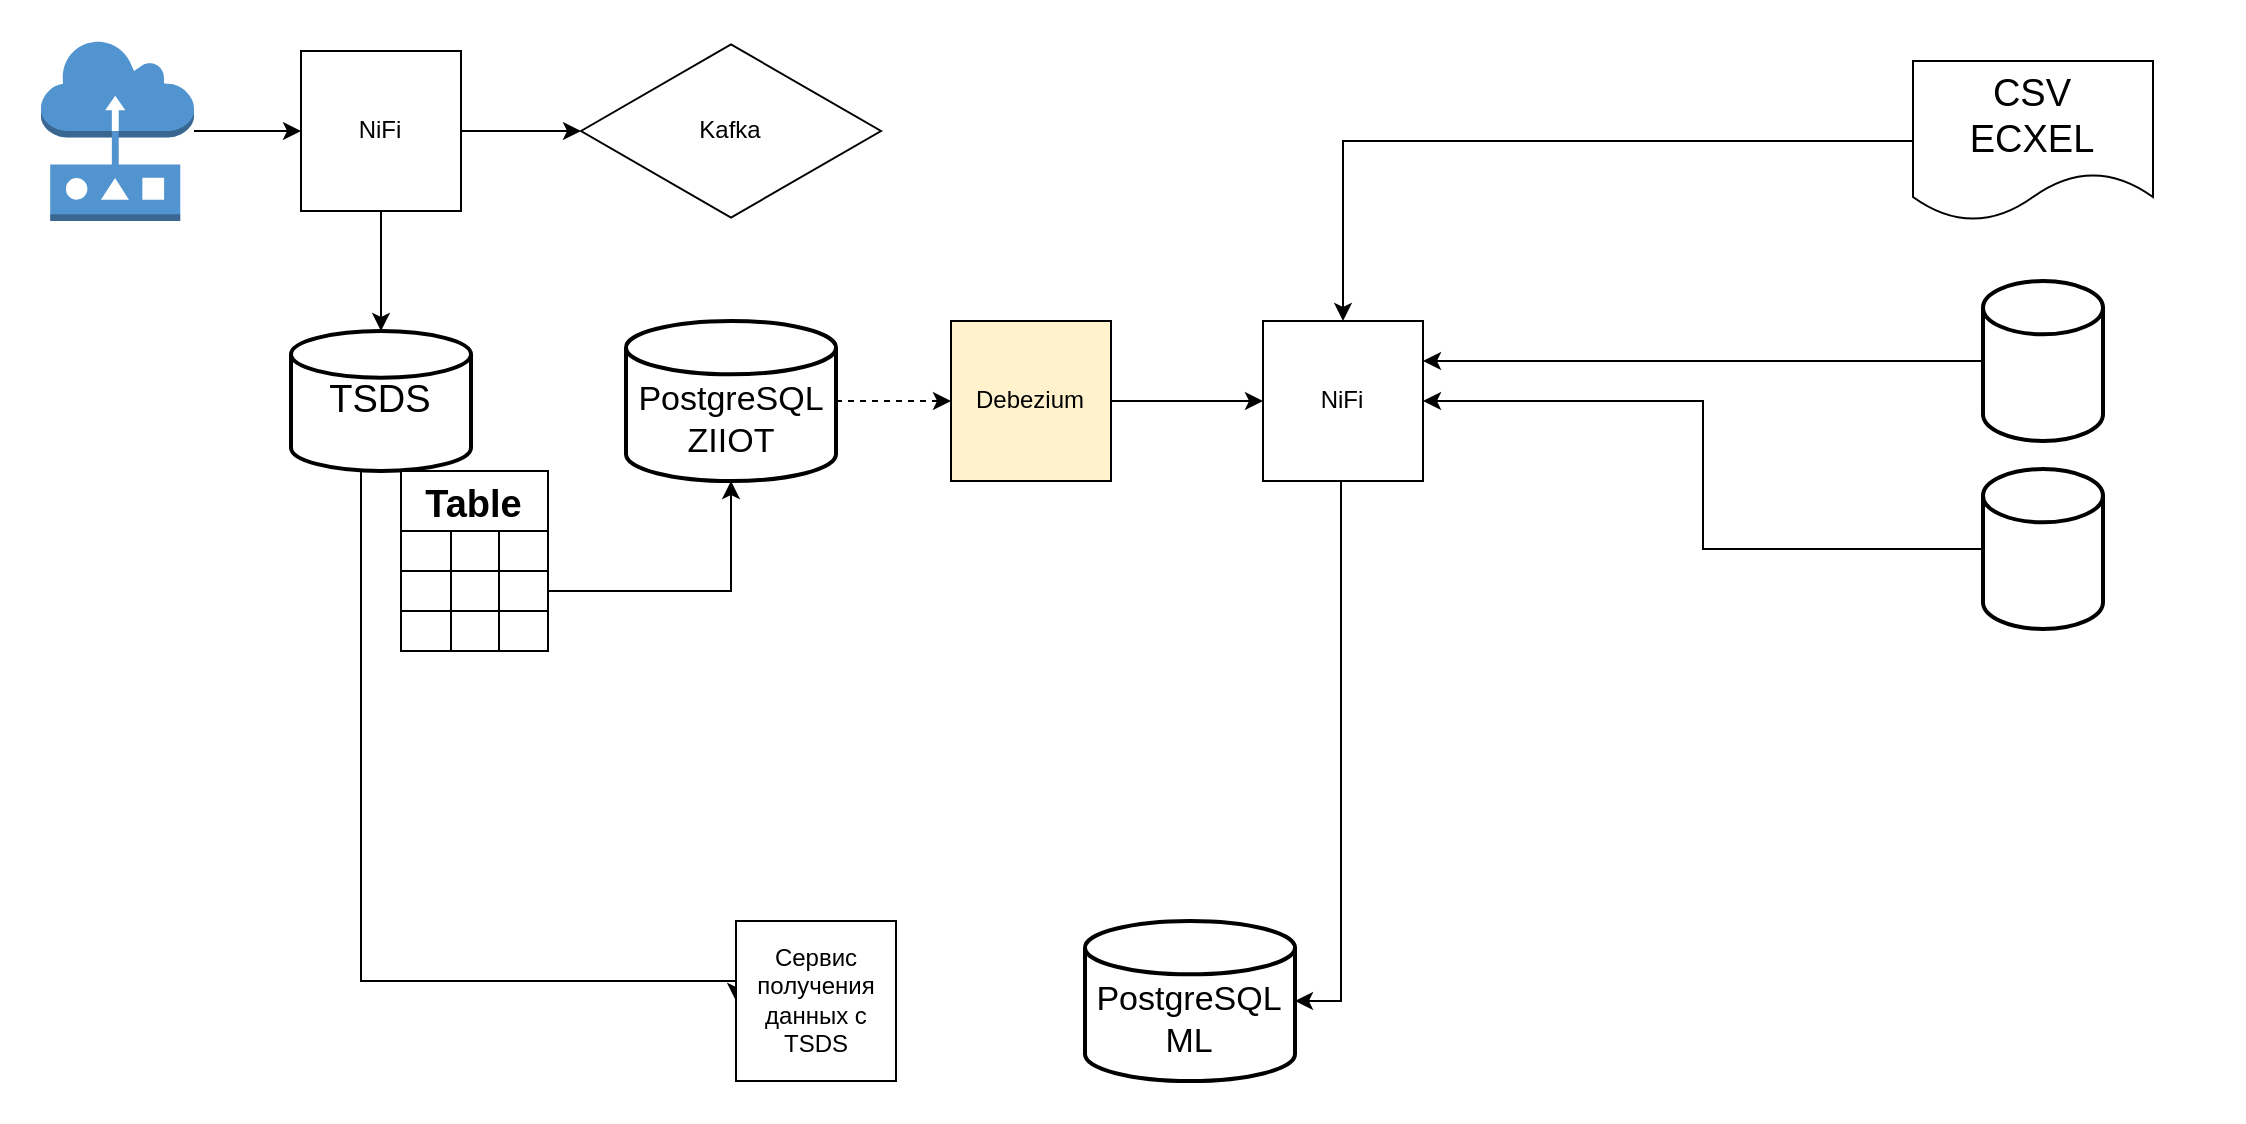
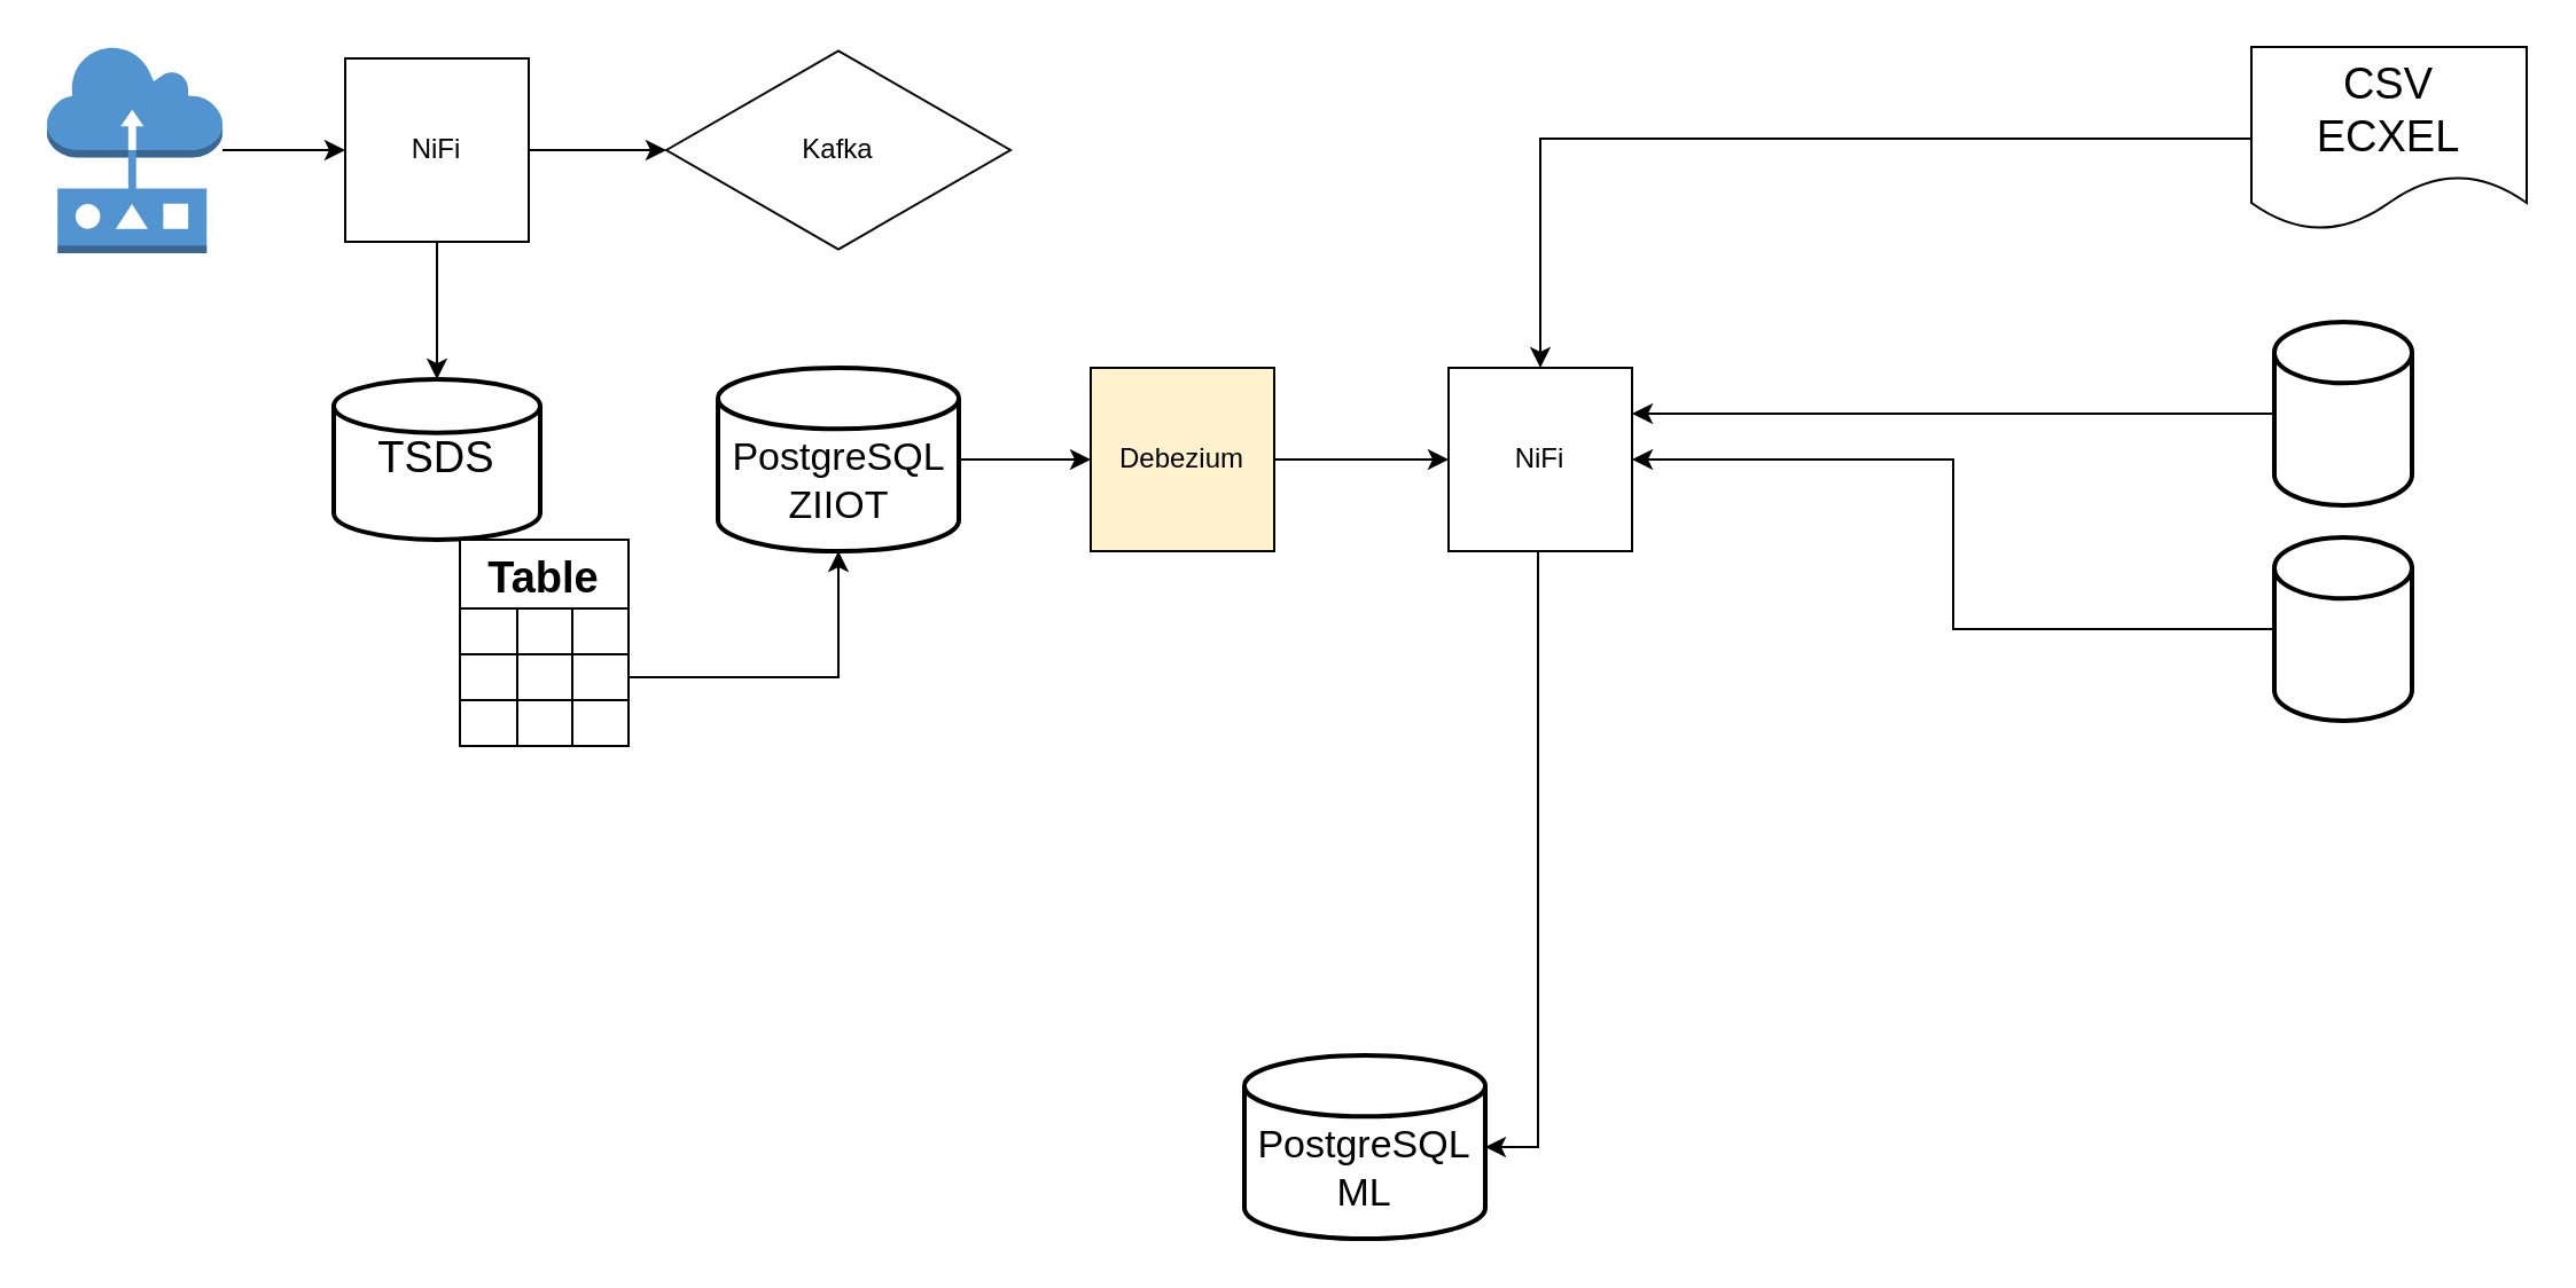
- <mxCell id="37" value="CSV&lt;br&gt;ECXEL" style="shape=document;whiteSpace=wrap;html=1;boundedLbl=1;fontSize=19;" vertex="1" parent="1"><mxGeometry x="956" y="30" width="120" height="80" as="geometry" /></mxCell>
+ <mxCell id="37" value="CSV&lt;br&gt;ECXEL" style="shape=document;whiteSpace=wrap;html=1;boundedLbl=1;fontSize=19;" vertex="1" parent="1"><mxGeometry x="981" y="20" width="120" height="80" as="geometry" /></mxCell>
- <mxCell id="12" value="" style="edgeStyle=orthogonalEdgeStyle;rounded=0;orthogonalLoop=1;jettySize=auto;html=1;fontSize=19;dashed=1;" edge="1" parent="1" source="13" target="11"><mxGeometry relative="1" as="geometry" /></mxCell>
+ <mxCell id="12" value="" style="edgeStyle=orthogonalEdgeStyle;rounded=0;orthogonalLoop=1;jettySize=auto;html=1;fontSize=19;" edge="1" parent="1" source="13" target="11"><mxGeometry relative="1" as="geometry" /></mxCell>
- <mxCell id="2" style="edgeStyle=orthogonalEdgeStyle;rounded=0;orthogonalLoop=1;jettySize=auto;html=1;fontSize=19;entryX=0;entryY=0.5;entryDx=0;entryDy=0;" edge="1" parent="1" source="3" target="32"><mxGeometry relative="1" as="geometry"><mxPoint x="370" y="380" as="targetPoint" /><Array as="points"><mxPoint x="180" y="490" /><mxPoint x="368" y="490" /></Array></mxGeometry></mxCell>
- <mxCell id="32" value="Сервис получения данных с TSDS" style="whiteSpace=wrap;html=1;aspect=fixed;" vertex="1" parent="1"><mxGeometry x="367.5" y="460" width="80" height="80" as="geometry" /></mxCell>
